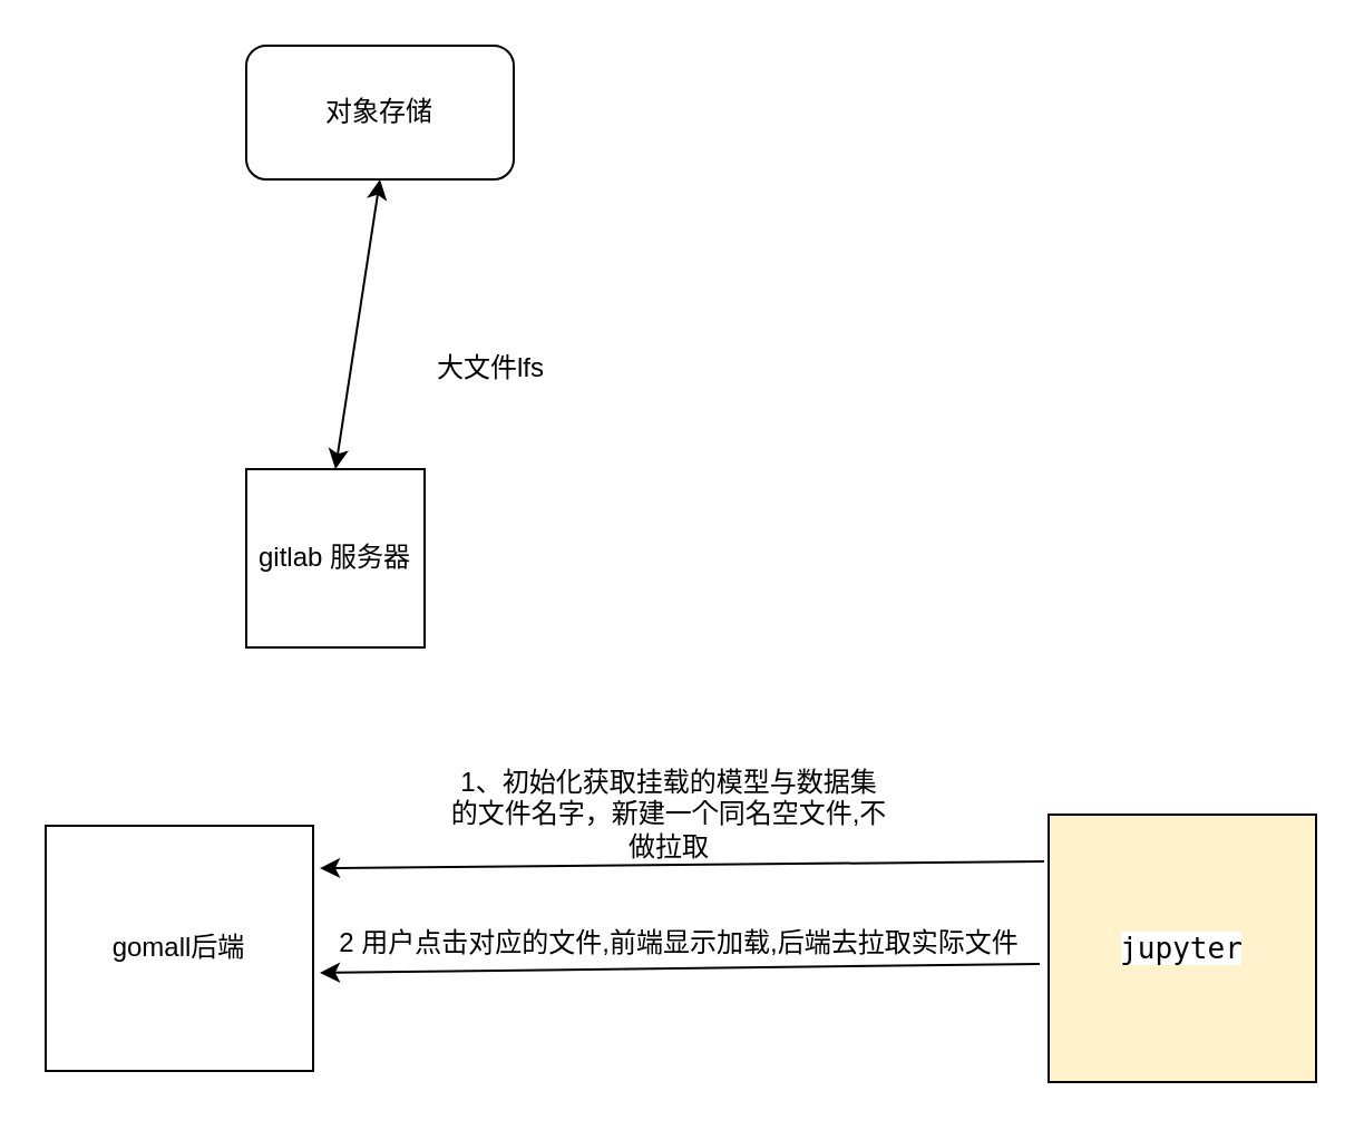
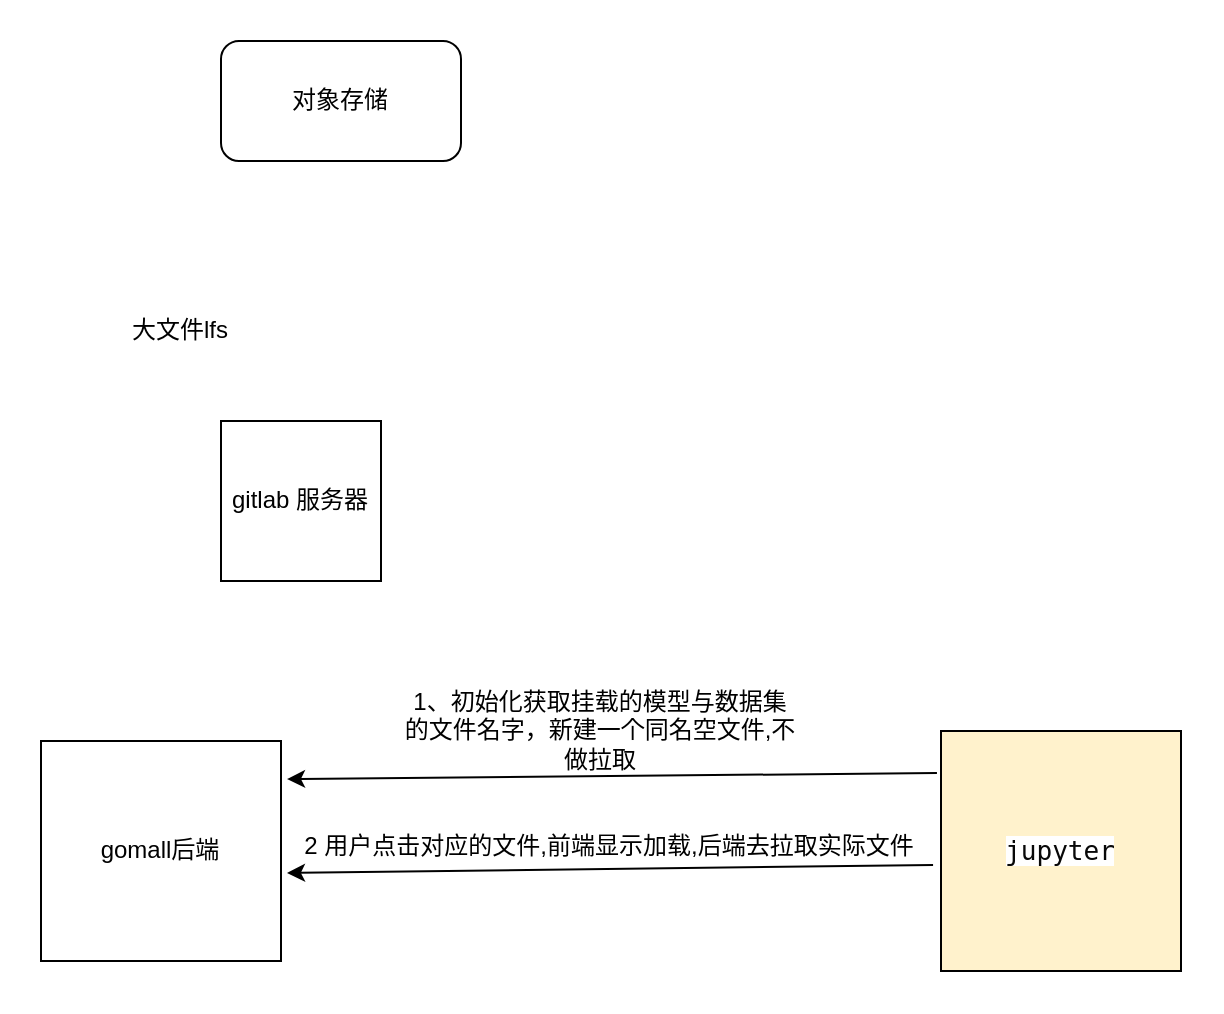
- <mxCell id="4" value="" style="endArrow=classic;startArrow=classic;html=1;rounded=0;entryX=0.5;entryY=1;entryDx=0;entryDy=0;exitX=0.5;exitY=0;exitDx=0;exitDy=0;" edge="1" parent="1" source="3" target="2"><mxGeometry width="50" height="50" relative="1" as="geometry"><mxPoint x="30" y="200" as="sourcePoint" /><mxPoint x="80" y="150" as="targetPoint" /></mxGeometry></mxCell>
- <mxCell id="5" value="大文件lfs" style="text;html=1;strokeColor=none;fillColor=none;align=center;verticalAlign=middle;whiteSpace=wrap;rounded=0;" vertex="1" parent="1"><mxGeometry x="190" y="150" width="60" height="30" as="geometry" /></mxCell>
+ <mxCell id="5" value="大文件lfs" style="text;html=1;strokeColor=none;fillColor=none;align=center;verticalAlign=middle;whiteSpace=wrap;rounded=0;" vertex="1" parent="1"><mxGeometry x="60" y="150" width="60" height="30" as="geometry" /></mxCell>
